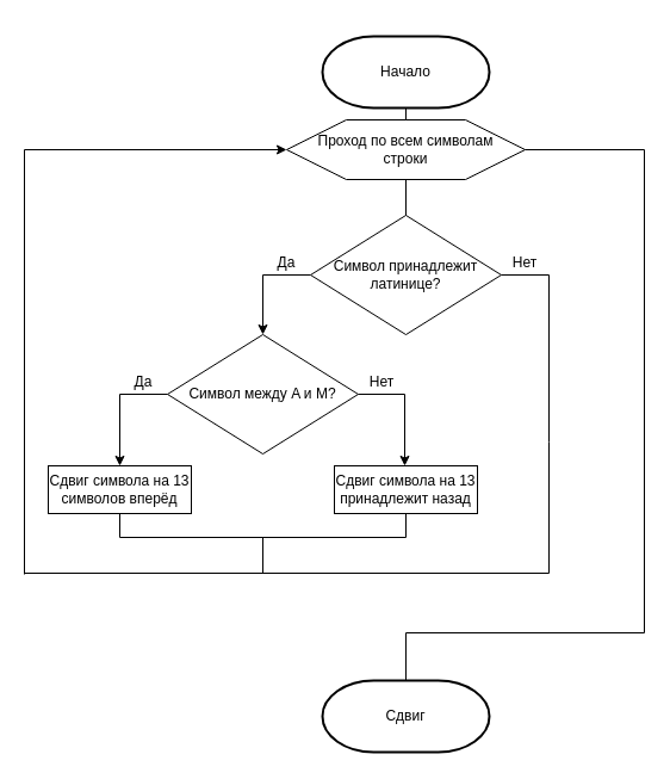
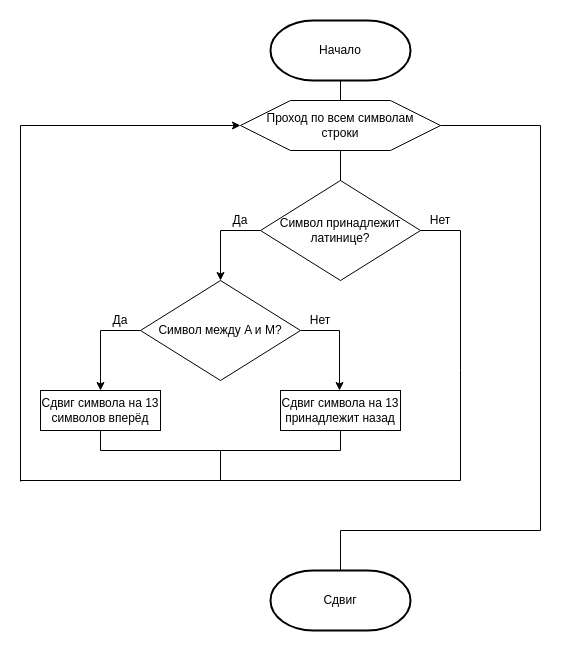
- <mxCell id="2" value="Начало" style="strokeWidth=2;html=1;shape=mxgraph.flowchart.terminator;whiteSpace=wrap;" parent="1" vertex="1"><mxGeometry x="270" y="30" width="140" height="60" as="geometry" /></mxCell>
+ <mxCell id="2" value="Начало" style="strokeWidth=2;html=1;shape=mxgraph.flowchart.terminator;whiteSpace=wrap;" parent="1" vertex="1"><mxGeometry x="270" y="20" width="140" height="60" as="geometry" /></mxCell>
